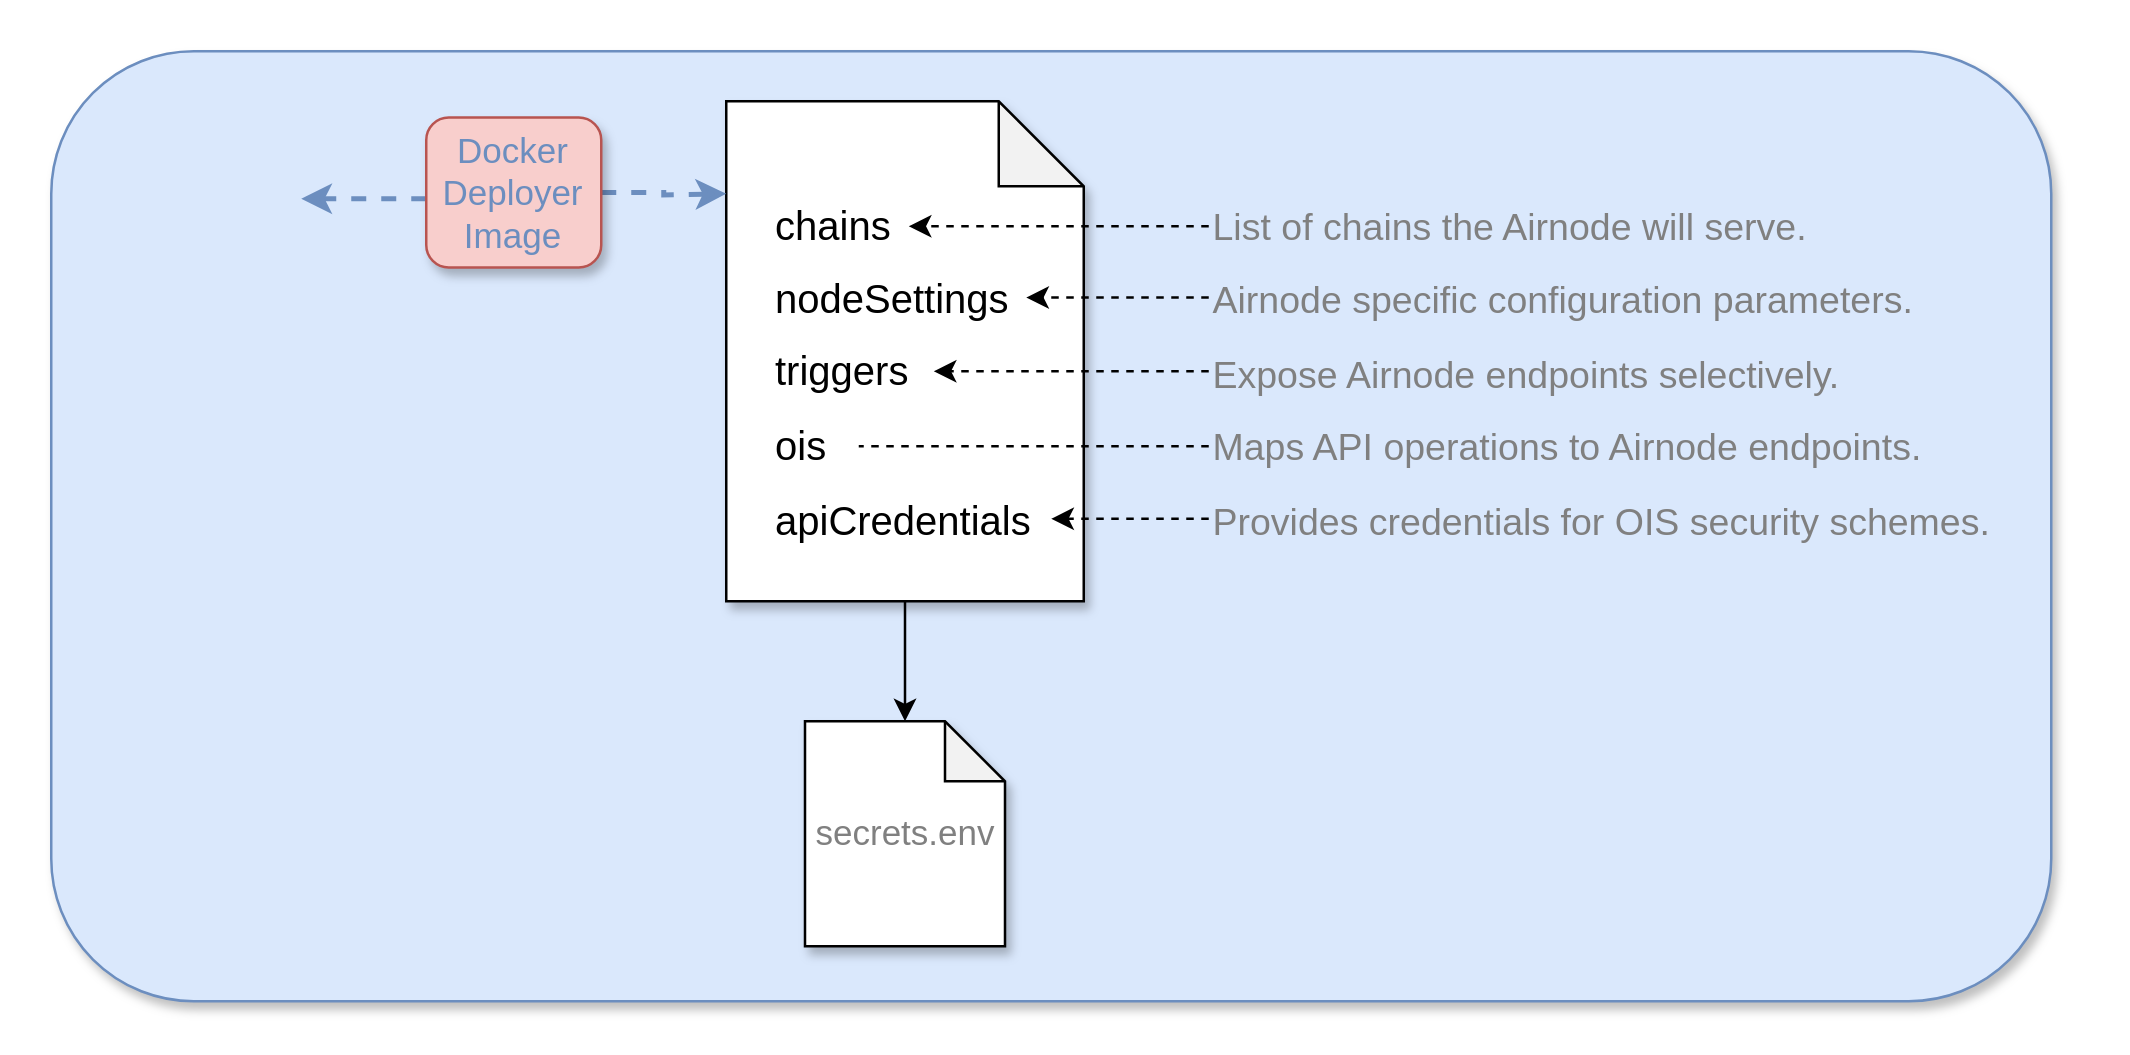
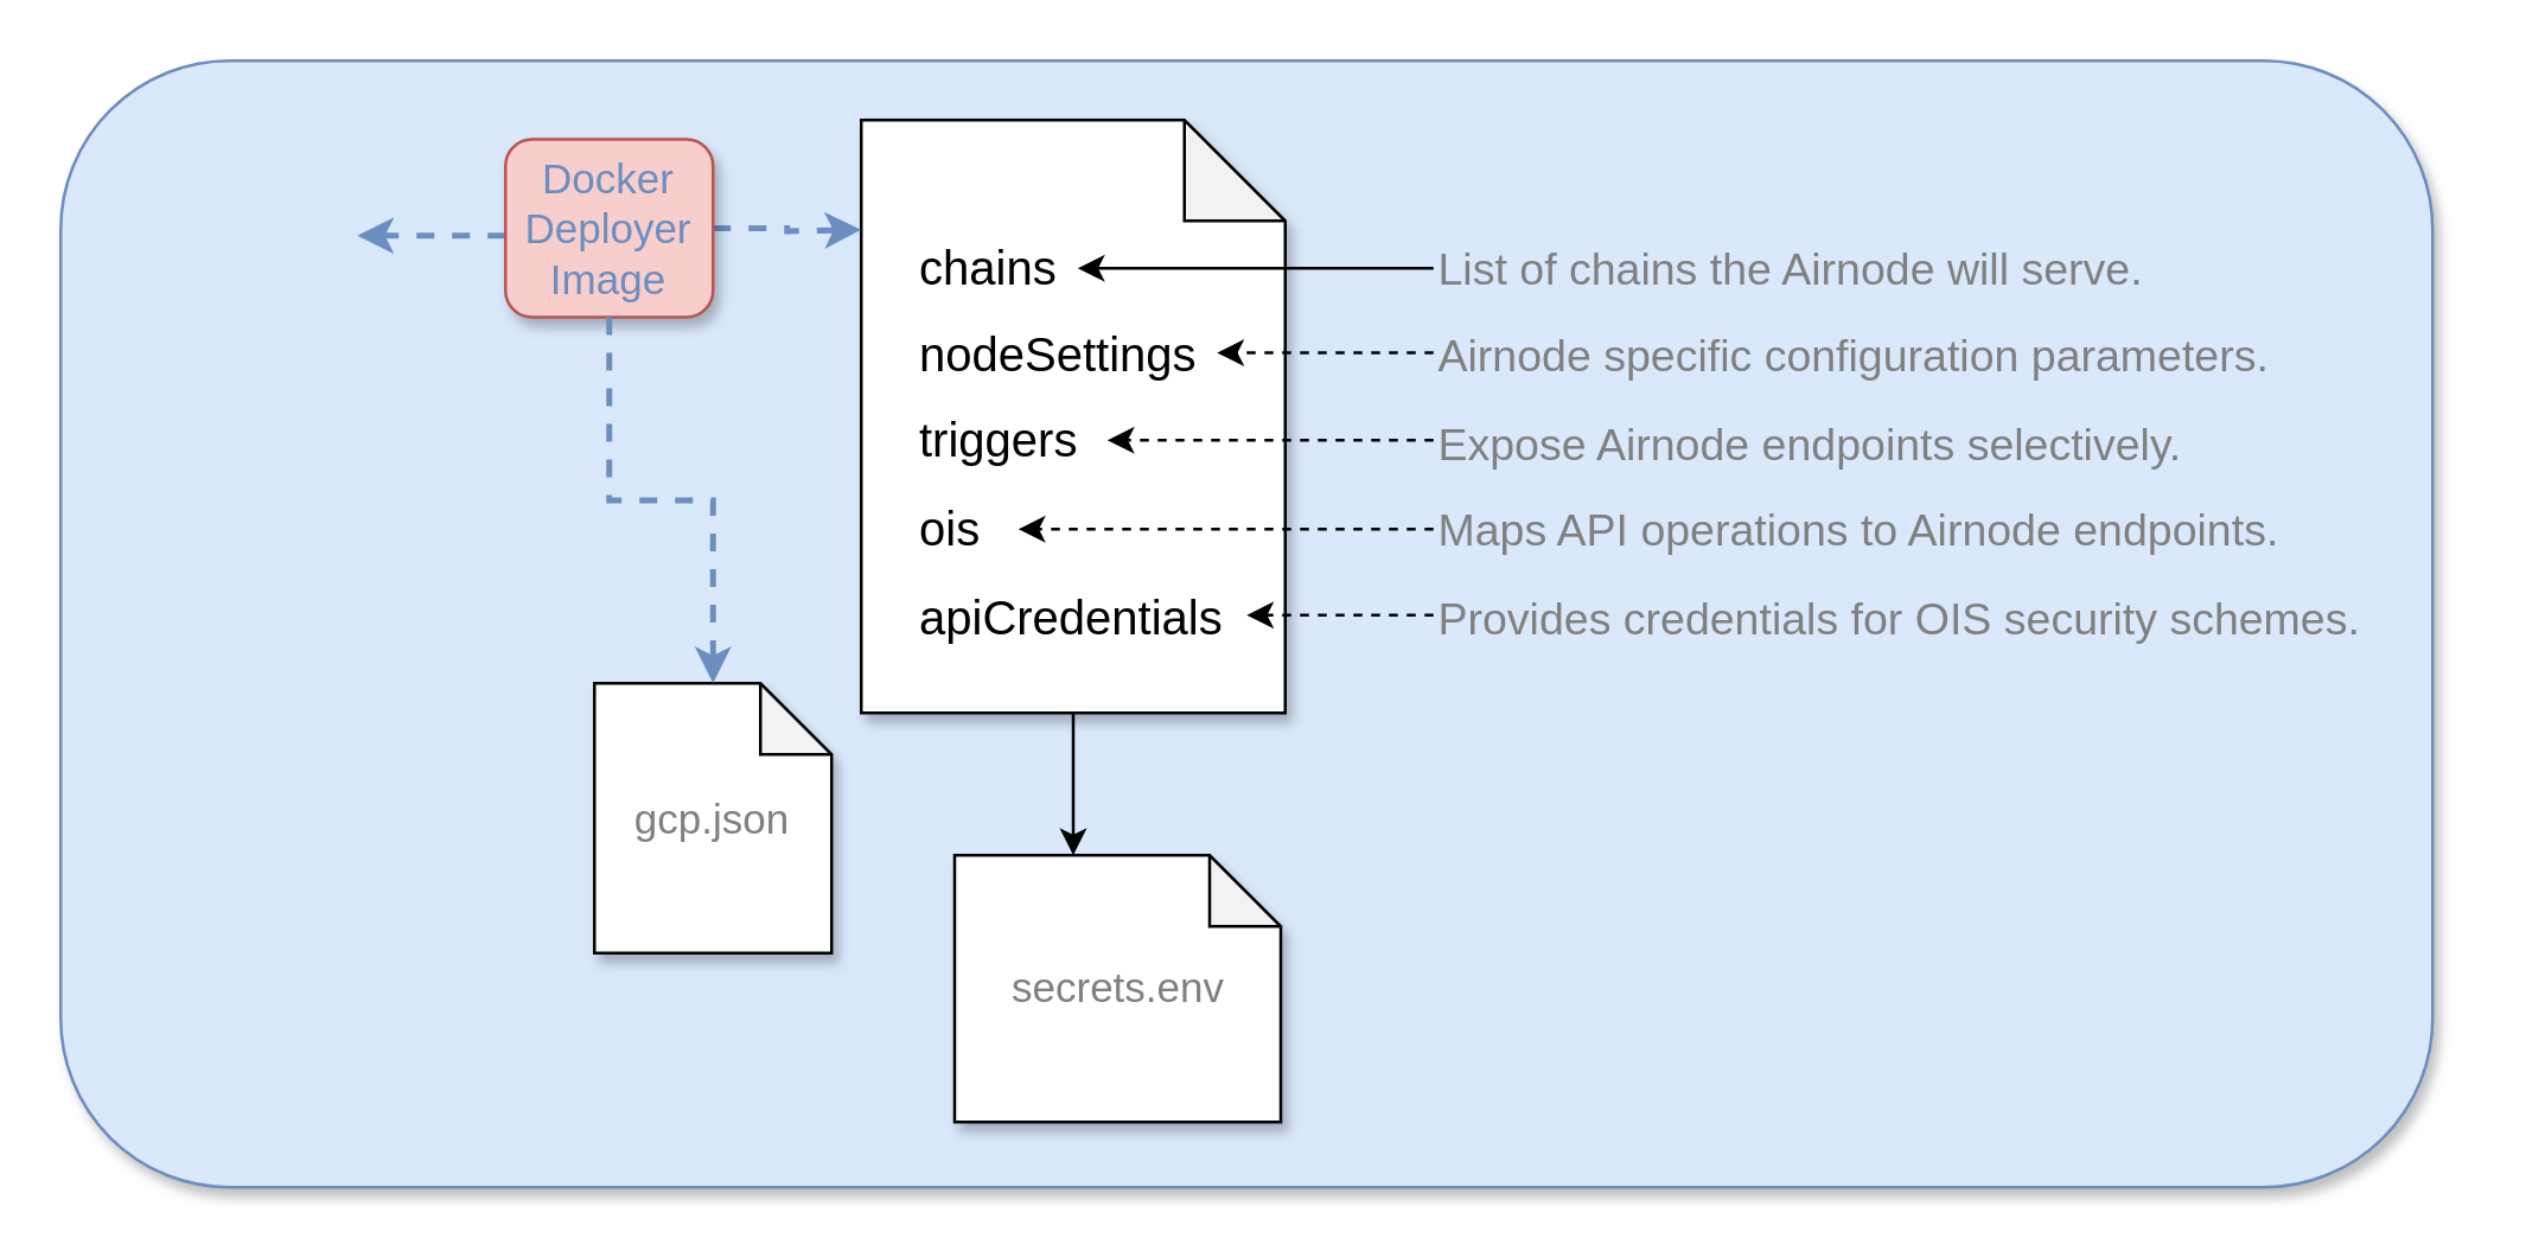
- <mxCell id="20" value="" style="endArrow=classic;html=1;dashed=1;exitX=0;exitY=0.5;exitDx=0;exitDy=0;" parent="1" source="19" target="10" edge="1"><mxGeometry width="50" height="50" relative="1" as="geometry"><mxPoint x="483" y="90" as="sourcePoint" /><mxPoint x="390" y="404" as="targetPoint" /></mxGeometry></mxCell>
+ <mxCell id="20" value="" style="endArrow=classic;html=1;dashed=0;exitX=0;exitY=0.5;exitDx=0;exitDy=0;" parent="1" source="19" target="10" edge="1"><mxGeometry width="50" height="50" relative="1" as="geometry"><mxPoint x="483" y="90" as="sourcePoint" /><mxPoint x="390" y="404" as="targetPoint" /></mxGeometry></mxCell>
+ <mxCell id="26" style="edgeStyle=orthogonalEdgeStyle;rounded=0;orthogonalLoop=1;jettySize=auto;html=1;dashed=1;strokeColor=#6C8EBF;strokeWidth=2;fontColor=#6C8EBF;exitX=0.5;exitY=1;exitDx=0;exitDy=0;" parent="1" source="24" target="25" edge="1"><mxGeometry relative="1" as="geometry"><mxPoint x="318" y="440" as="sourcePoint" /><mxPoint x="243" y="563.5" as="targetPoint" /></mxGeometry></mxCell>
- <mxCell id="9" value="" style="endArrow=none;html=1;entryX=1;entryY=0.5;entryDx=0;entryDy=0;dashed=1;exitX=0;exitY=0.5;exitDx=0;exitDy=0;" parent="1" source="4" target="14" edge="1"><mxGeometry width="50" height="50" relative="1" as="geometry"><mxPoint x="470" y="178" as="sourcePoint" /><mxPoint x="357" y="138" as="targetPoint" /></mxGeometry></mxCell>
+ <mxCell id="9" value="" style="endArrow=classic;html=1;entryX=1;entryY=0.5;entryDx=0;entryDy=0;dashed=1;exitX=0;exitY=0.5;exitDx=0;exitDy=0;" parent="1" source="4" target="14" edge="1"><mxGeometry width="50" height="50" relative="1" as="geometry"><mxPoint x="470" y="178" as="sourcePoint" /><mxPoint x="357" y="138" as="targetPoint" /></mxGeometry></mxCell>
+ <mxCell id="25" value="&lt;font style=&quot;font-size: 14px&quot; color=&quot;#808080&quot;&gt;gcp.json&lt;/font&gt;" style="shape=note;whiteSpace=wrap;html=1;backgroundOutline=1;darkOpacity=0.05;size=24;shadow=1;" parent="1" vertex="1"><mxGeometry x="200" y="230" width="80" height="91" as="geometry" /></mxCell>
- <mxCell id="8" value="&lt;span style=&quot;color: rgb(128 , 128 , 128)&quot;&gt;secrets.env&lt;/span&gt;" style="shape=note;whiteSpace=wrap;html=1;backgroundOutline=1;darkOpacity=0.05;fontSize=14;size=24;shadow=1;" parent="1" vertex="1"><mxGeometry x="321.5" y="288" width="80" height="90" as="geometry" /></mxCell>
+ <mxCell id="8" value="&lt;span style=&quot;color: rgb(128 , 128 , 128)&quot;&gt;secrets.env&lt;/span&gt;" style="shape=note;whiteSpace=wrap;html=1;backgroundOutline=1;darkOpacity=0.05;fontSize=14;size=24;shadow=1;" parent="1" vertex="1"><mxGeometry x="321.5" y="288" width="110" height="90" as="geometry" /></mxCell>
